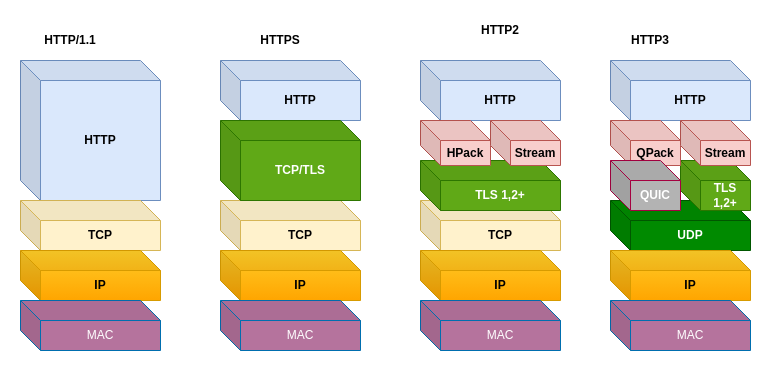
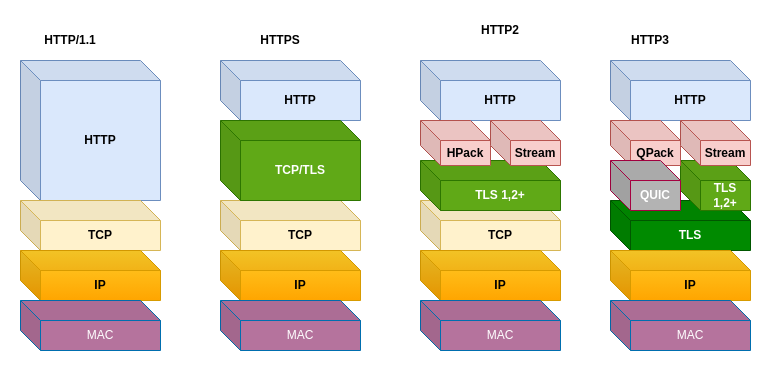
- <mxCell id="19" value="&lt;b&gt;UDP&lt;/b&gt;" style="shape=cube;whiteSpace=wrap;html=1;boundedLbl=1;backgroundOutline=1;darkOpacity=0.05;darkOpacity2=0.1;fillColor=#008a00;strokeColor=#005700;fontColor=#ffffff;" vertex="1" parent="1"><mxGeometry x="610" y="200" width="140" height="50" as="geometry" /></mxCell>
+ <mxCell id="19" value="&lt;b&gt;TLS&lt;/b&gt;" style="shape=cube;whiteSpace=wrap;html=1;boundedLbl=1;backgroundOutline=1;darkOpacity=0.05;darkOpacity2=0.1;fillColor=#008a00;strokeColor=#005700;fontColor=#ffffff;" vertex="1" parent="1"><mxGeometry x="610" y="200" width="140" height="50" as="geometry" /></mxCell>
